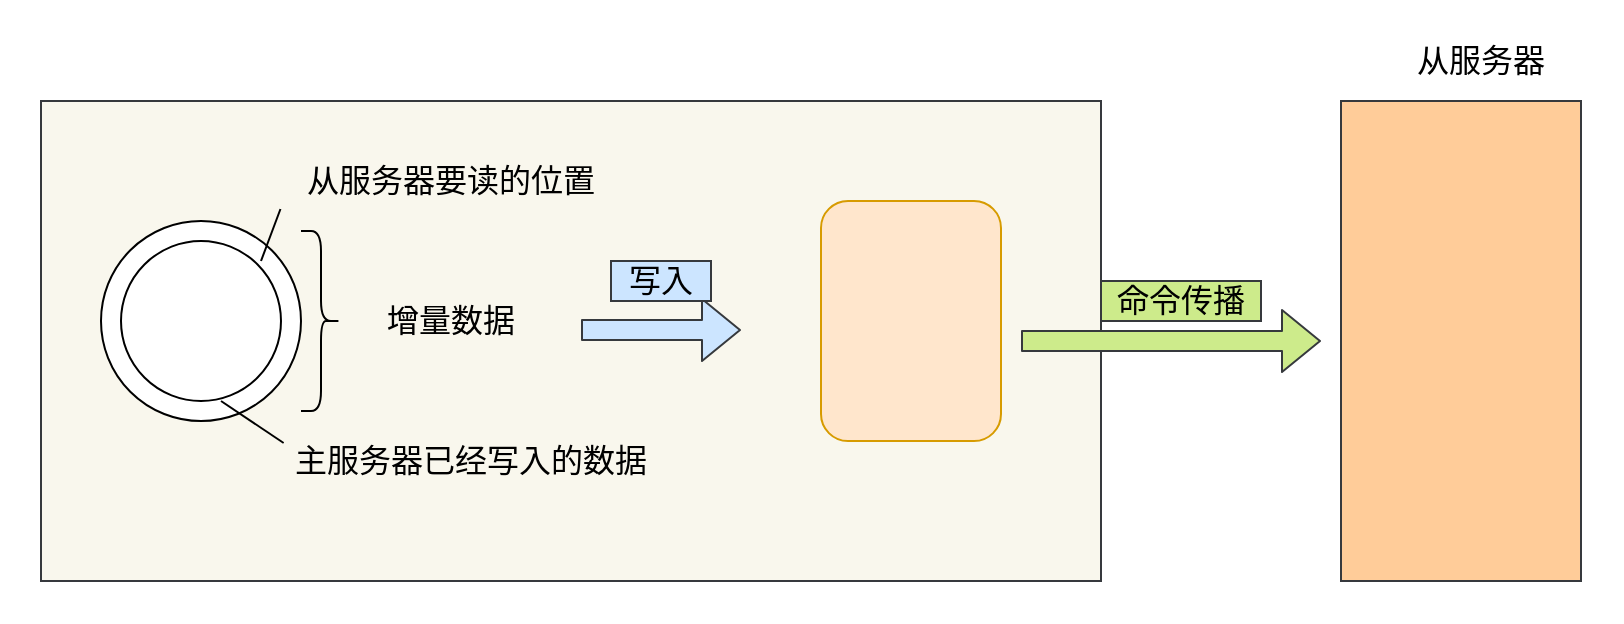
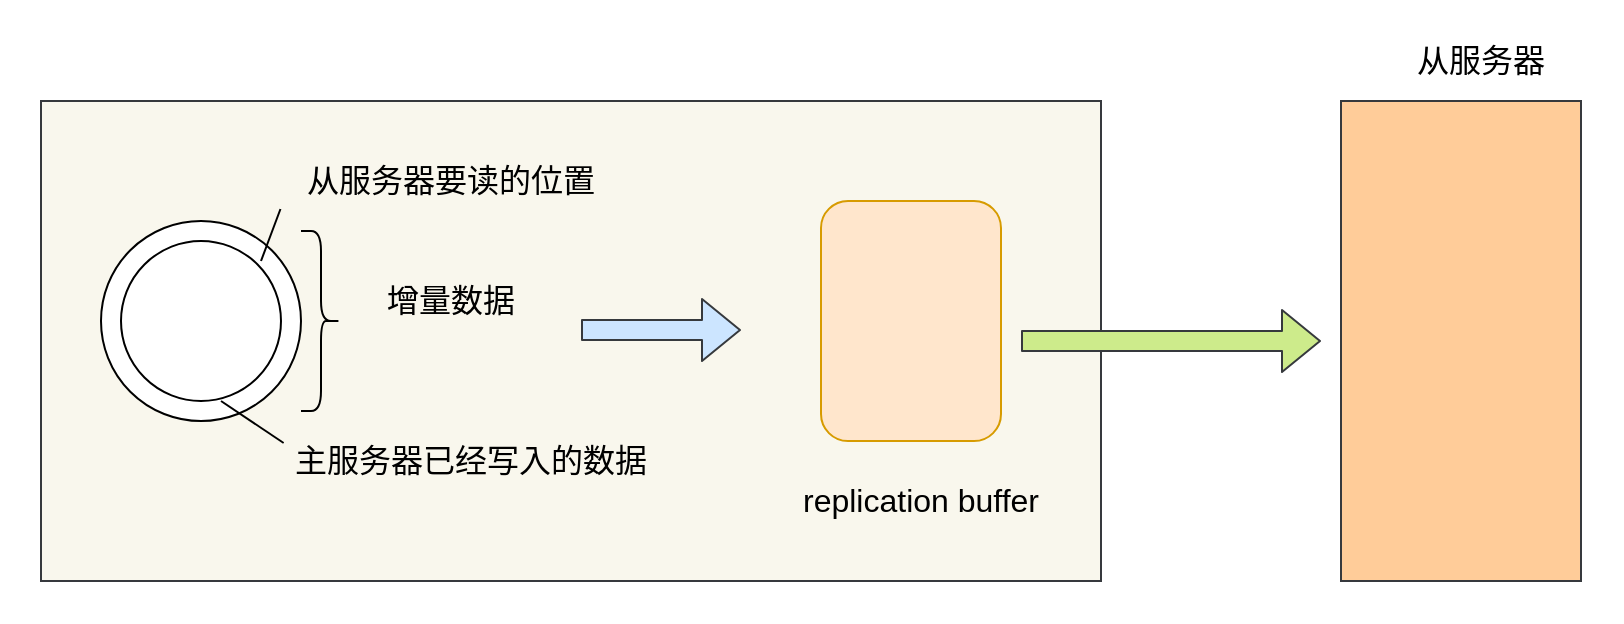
- <mxCell id="13" value="写入" style="text;html=1;align=center;verticalAlign=middle;resizable=0;points=[];autosize=1;strokeColor=#36393d;fontSize=16;fillColor=#cce5ff;" vertex="1" parent="1"><mxGeometry x="305" y="130" width="50" height="20" as="geometry" /></mxCell>
- <mxCell id="17" value="命令传播" style="text;html=1;align=center;verticalAlign=middle;resizable=0;points=[];autosize=1;strokeColor=#36393d;fontSize=16;fillColor=#cdeb8b;" vertex="1" parent="1"><mxGeometry x="550" y="140" width="80" height="20" as="geometry" /></mxCell>
- <mxCell id="10" value="增量数据" style="text;html=1;align=center;verticalAlign=middle;resizable=0;points=[];autosize=1;strokeColor=none;fontSize=16;" vertex="1" parent="1"><mxGeometry x="185" y="150" width="80" height="20" as="geometry" /></mxCell>
+ <mxCell id="10" value="增量数据" style="text;html=1;align=center;verticalAlign=middle;resizable=0;points=[];autosize=1;strokeColor=none;fontSize=16;" vertex="1" parent="1"><mxGeometry x="185" y="140" width="80" height="20" as="geometry" /></mxCell>
+ <mxCell id="14" value="replication buffer" style="text;html=1;align=center;verticalAlign=middle;resizable=0;points=[];autosize=1;strokeColor=none;fontSize=16;" vertex="1" parent="1"><mxGeometry x="395" y="240" width="130" height="20" as="geometry" /></mxCell>
